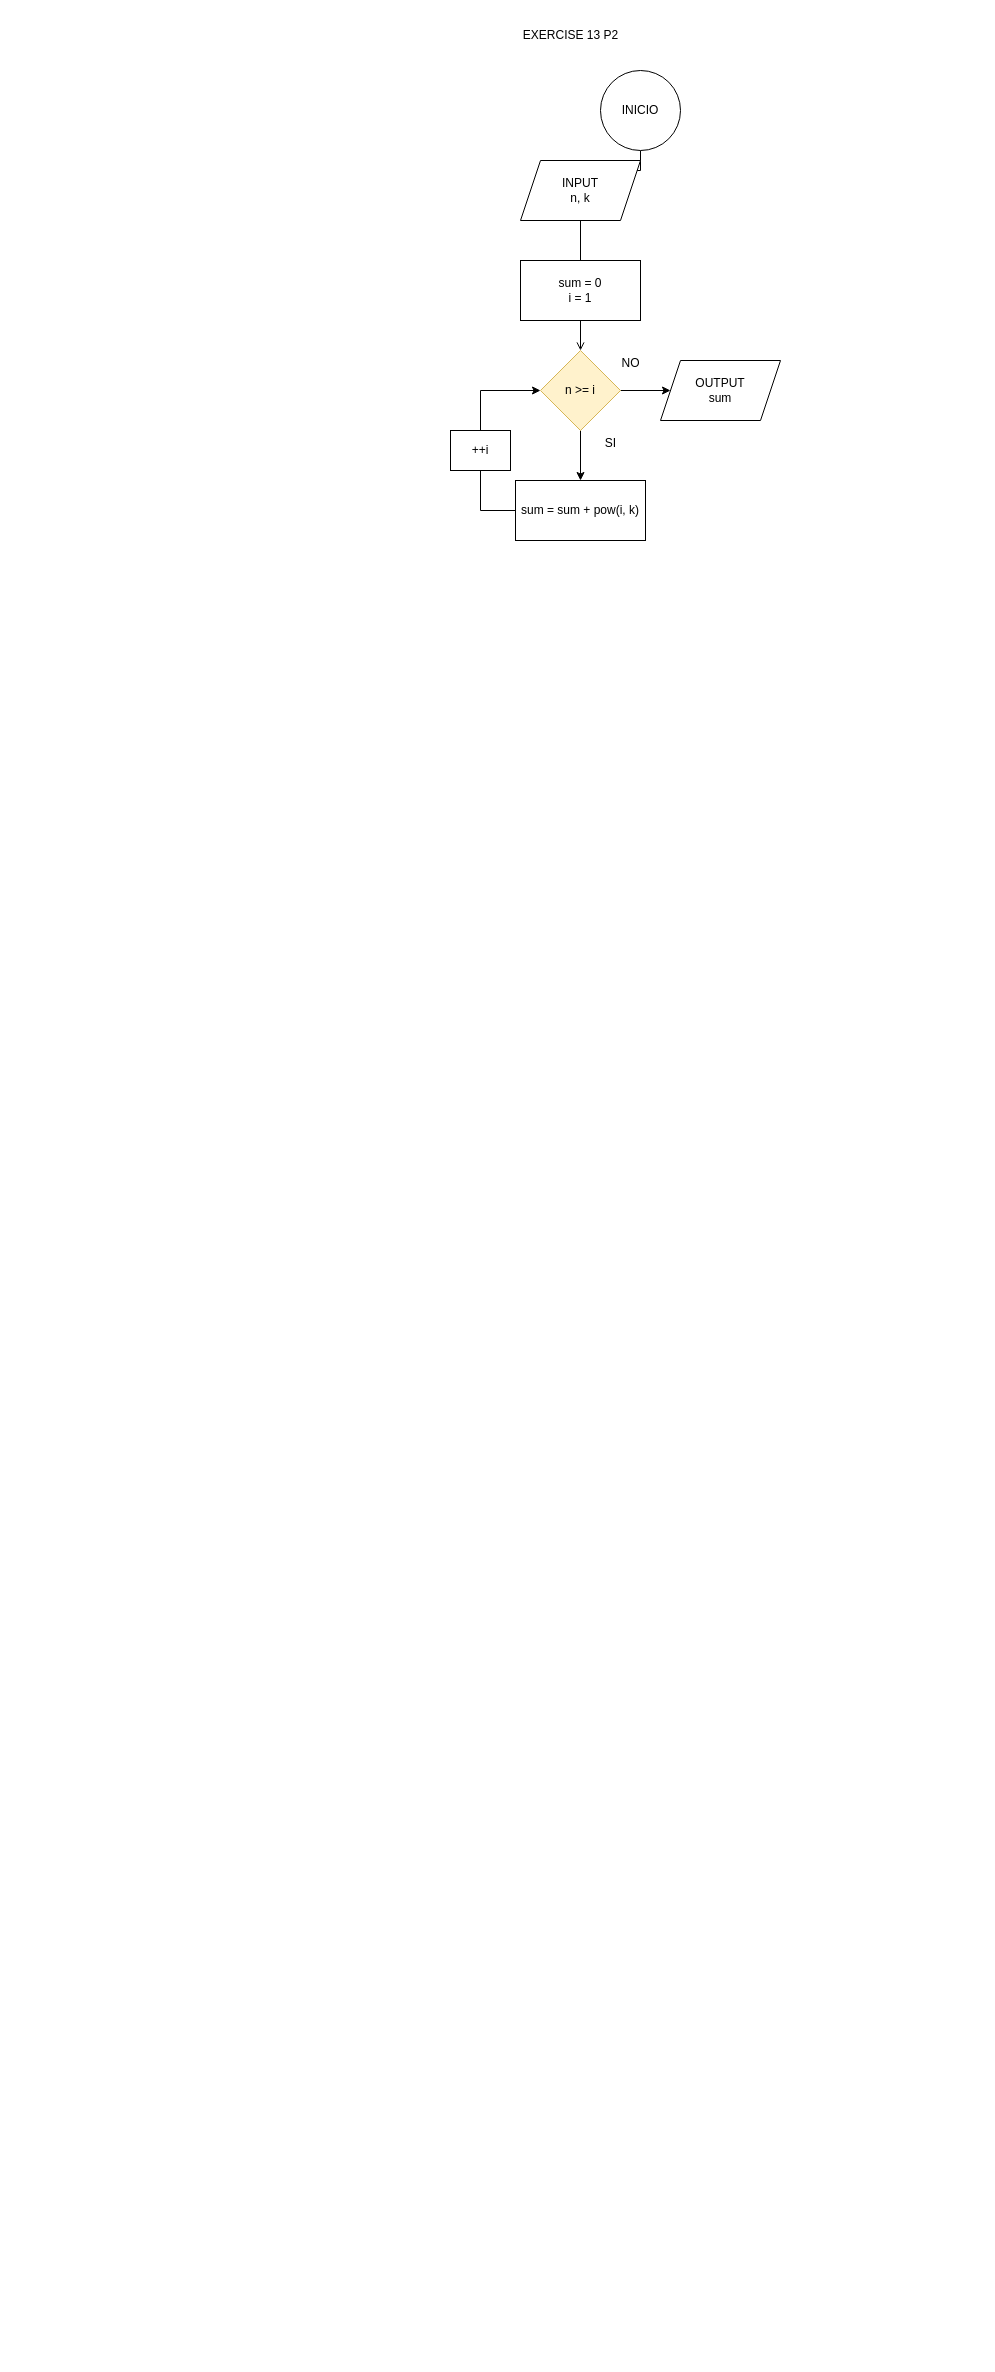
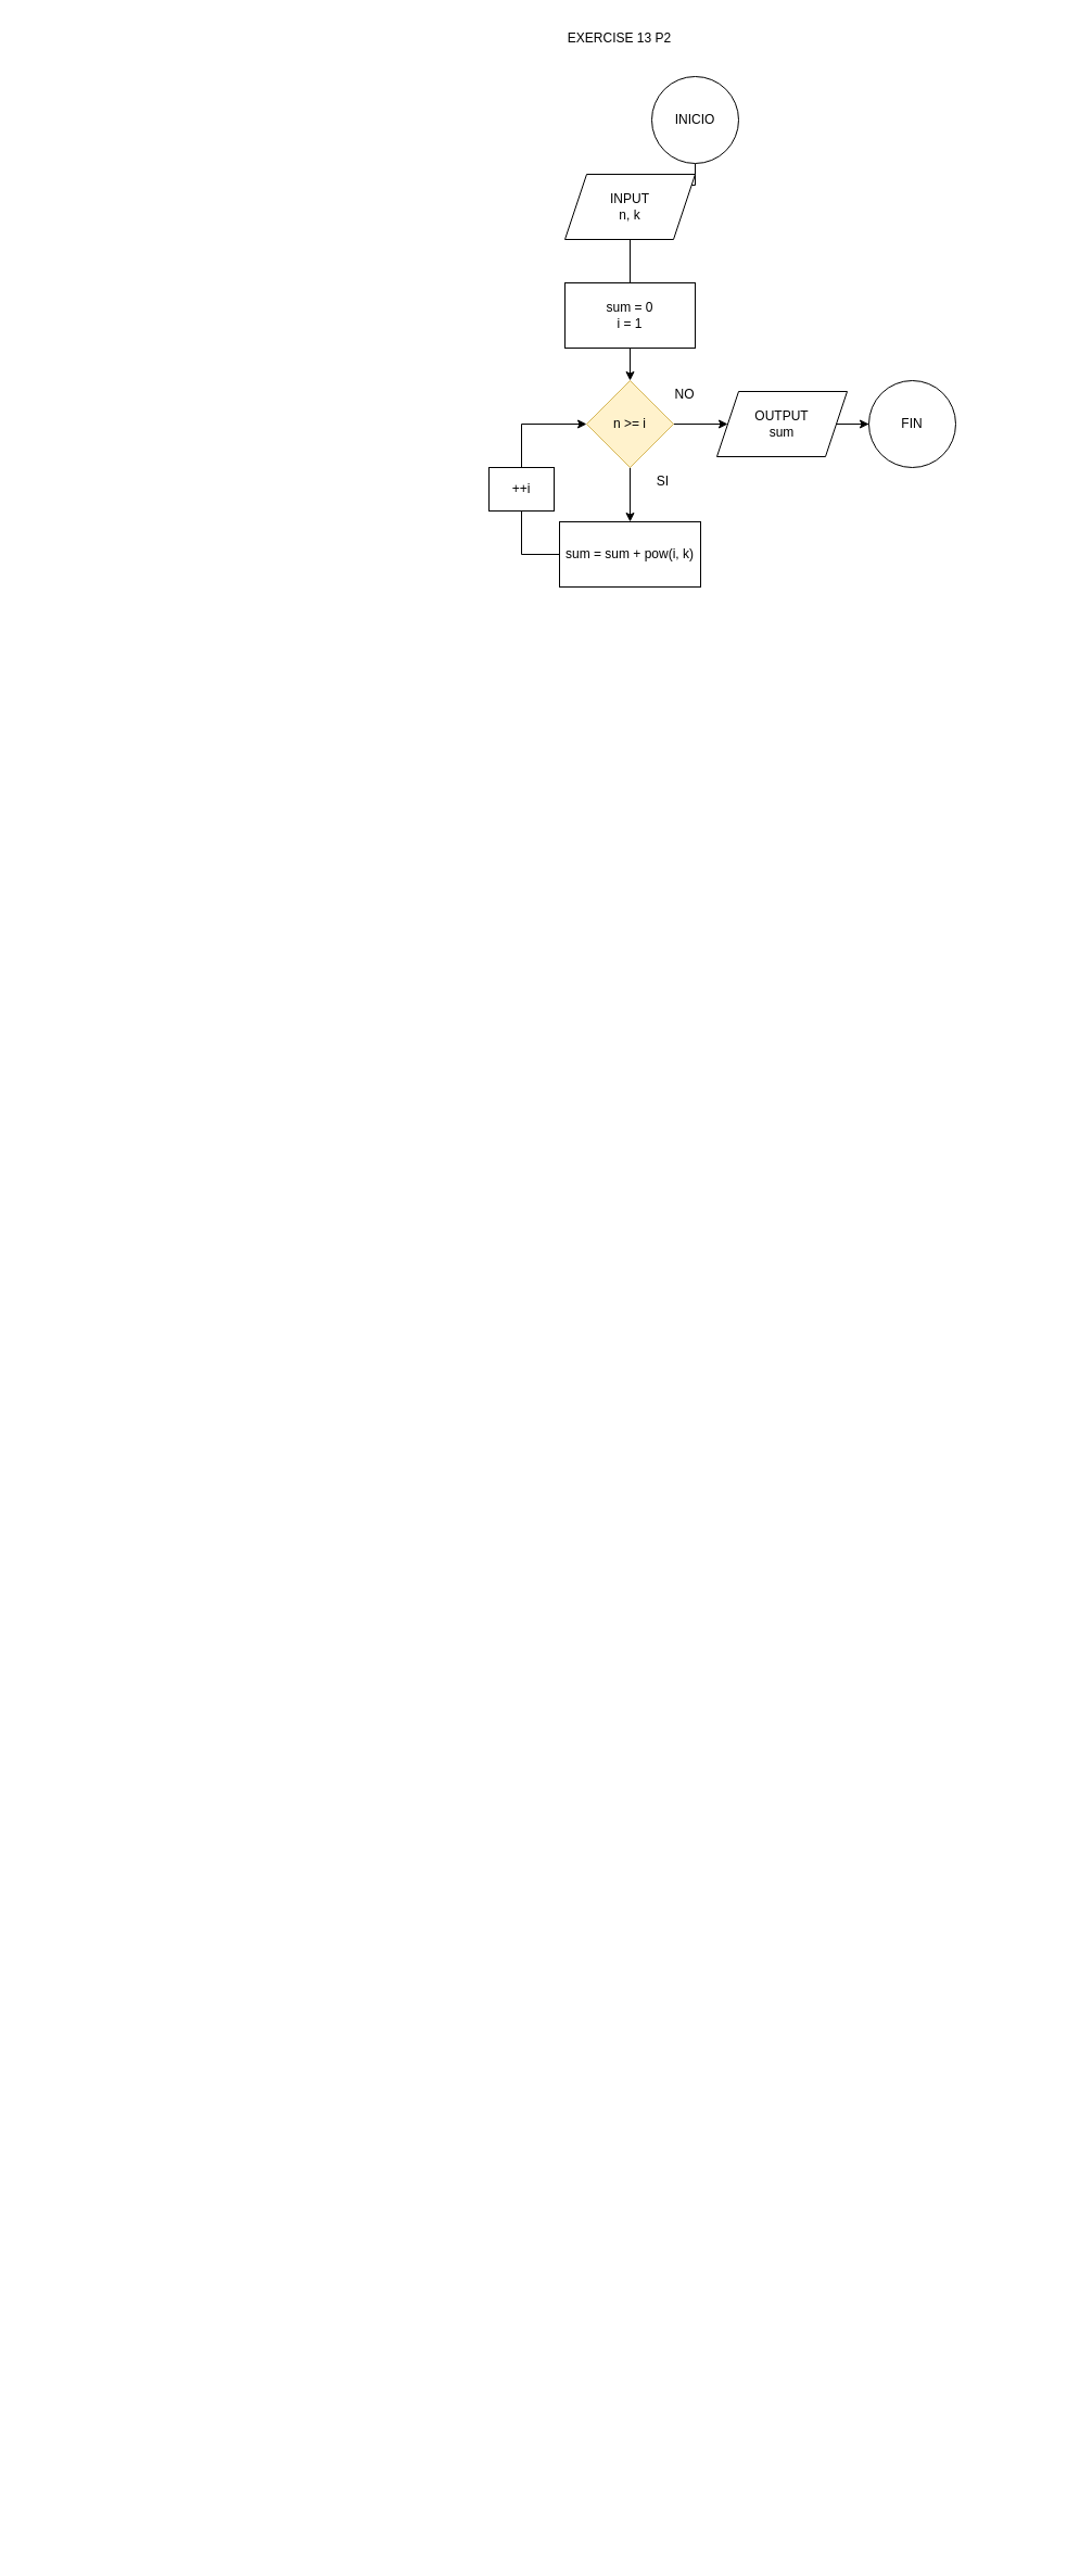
- <mxCell id="9" value="" style="edgeStyle=orthogonalEdgeStyle;rounded=0;orthogonalLoop=1;jettySize=auto;html=1;endArrow=open;" edge="1" parent="1" source="10" target="13"><mxGeometry relative="1" as="geometry" /></mxCell>
+ <mxCell id="9" value="" style="edgeStyle=orthogonalEdgeStyle;rounded=0;orthogonalLoop=1;jettySize=auto;html=1;" edge="1" parent="1" source="10" target="13"><mxGeometry relative="1" as="geometry" /></mxCell>
+ <mxCell id="14" value="" style="edgeStyle=orthogonalEdgeStyle;rounded=0;orthogonalLoop=1;jettySize=auto;html=1;" edge="1" parent="1" source="15" target="17"><mxGeometry relative="1" as="geometry" /></mxCell>
+ <mxCell id="17" value="FIN" style="ellipse;whiteSpace=wrap;html=1;" vertex="1" parent="1"><mxGeometry x="800" y="350" width="80" height="80" as="geometry" /></mxCell>
